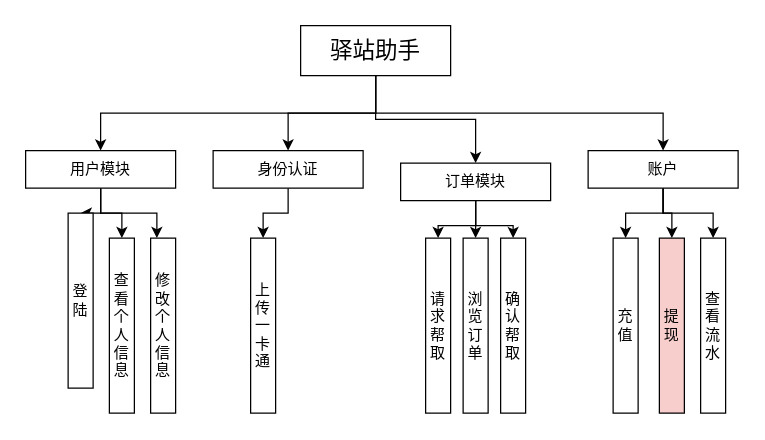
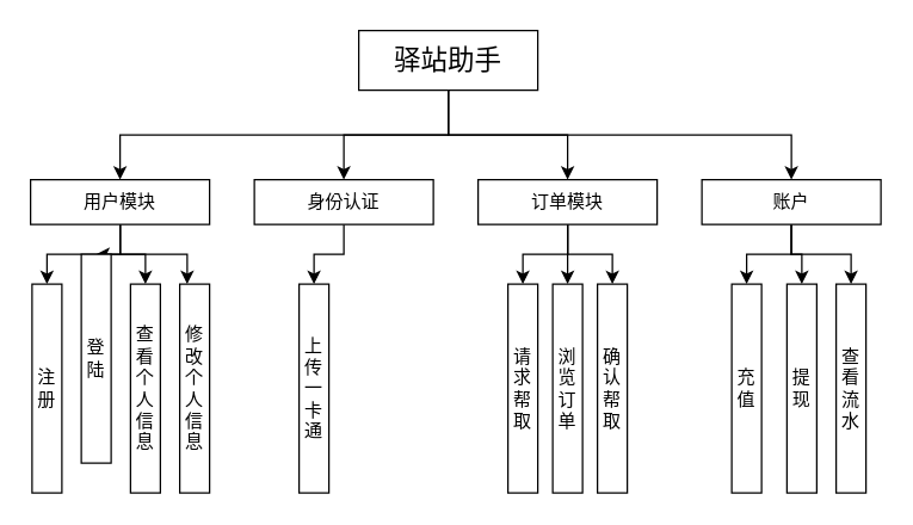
- <mxCell id="15" value="订单模块" style="rounded=0;whiteSpace=wrap;html=1;" parent="1" vertex="1"><mxGeometry x="320" y="130" width="120" height="30" as="geometry" /></mxCell>
+ <mxCell id="15" value="订单模块" style="rounded=0;whiteSpace=wrap;html=1;" parent="1" vertex="1"><mxGeometry x="320" y="120" width="120" height="30" as="geometry" /></mxCell>
+ <mxCell id="7" style="edgeStyle=orthogonalEdgeStyle;rounded=0;orthogonalLoop=1;jettySize=auto;html=1;entryX=0.5;entryY=0;entryDx=0;entryDy=0;" parent="1" source="11" target="20" edge="1"><mxGeometry relative="1" as="geometry" /></mxCell>
+ <mxCell id="20" value="注册" style="rounded=0;whiteSpace=wrap;html=1;" parent="1" vertex="1"><mxGeometry x="21" y="190" width="20" height="140" as="geometry" /></mxCell>
- <mxCell id="32" value="提现" style="rounded=0;whiteSpace=wrap;html=1;fillColor=#f8cecc;" parent="1" vertex="1"><mxGeometry x="527" y="190" width="20" height="140" as="geometry" /></mxCell>
+ <mxCell id="32" value="提现" style="rounded=0;whiteSpace=wrap;html=1;" parent="1" vertex="1"><mxGeometry x="527" y="190" width="20" height="140" as="geometry" /></mxCell>
